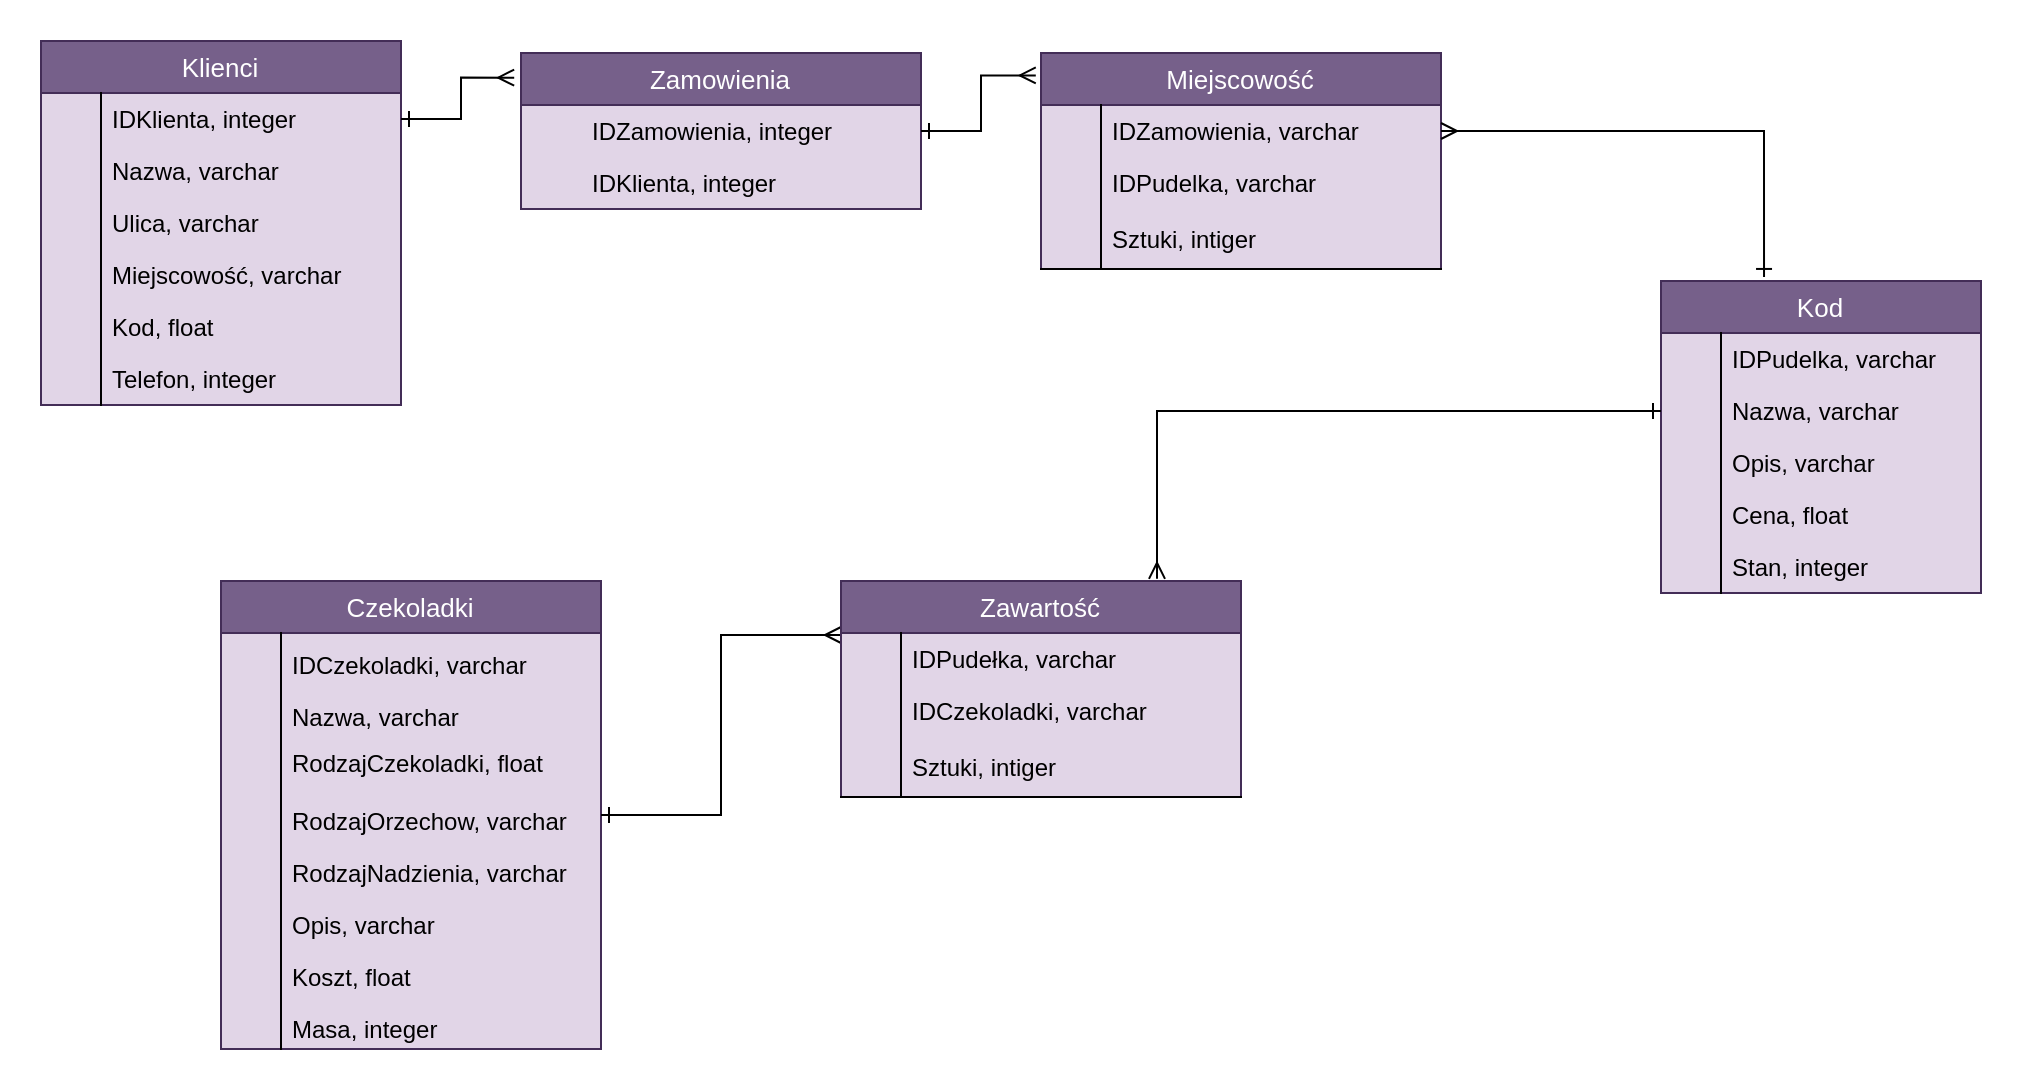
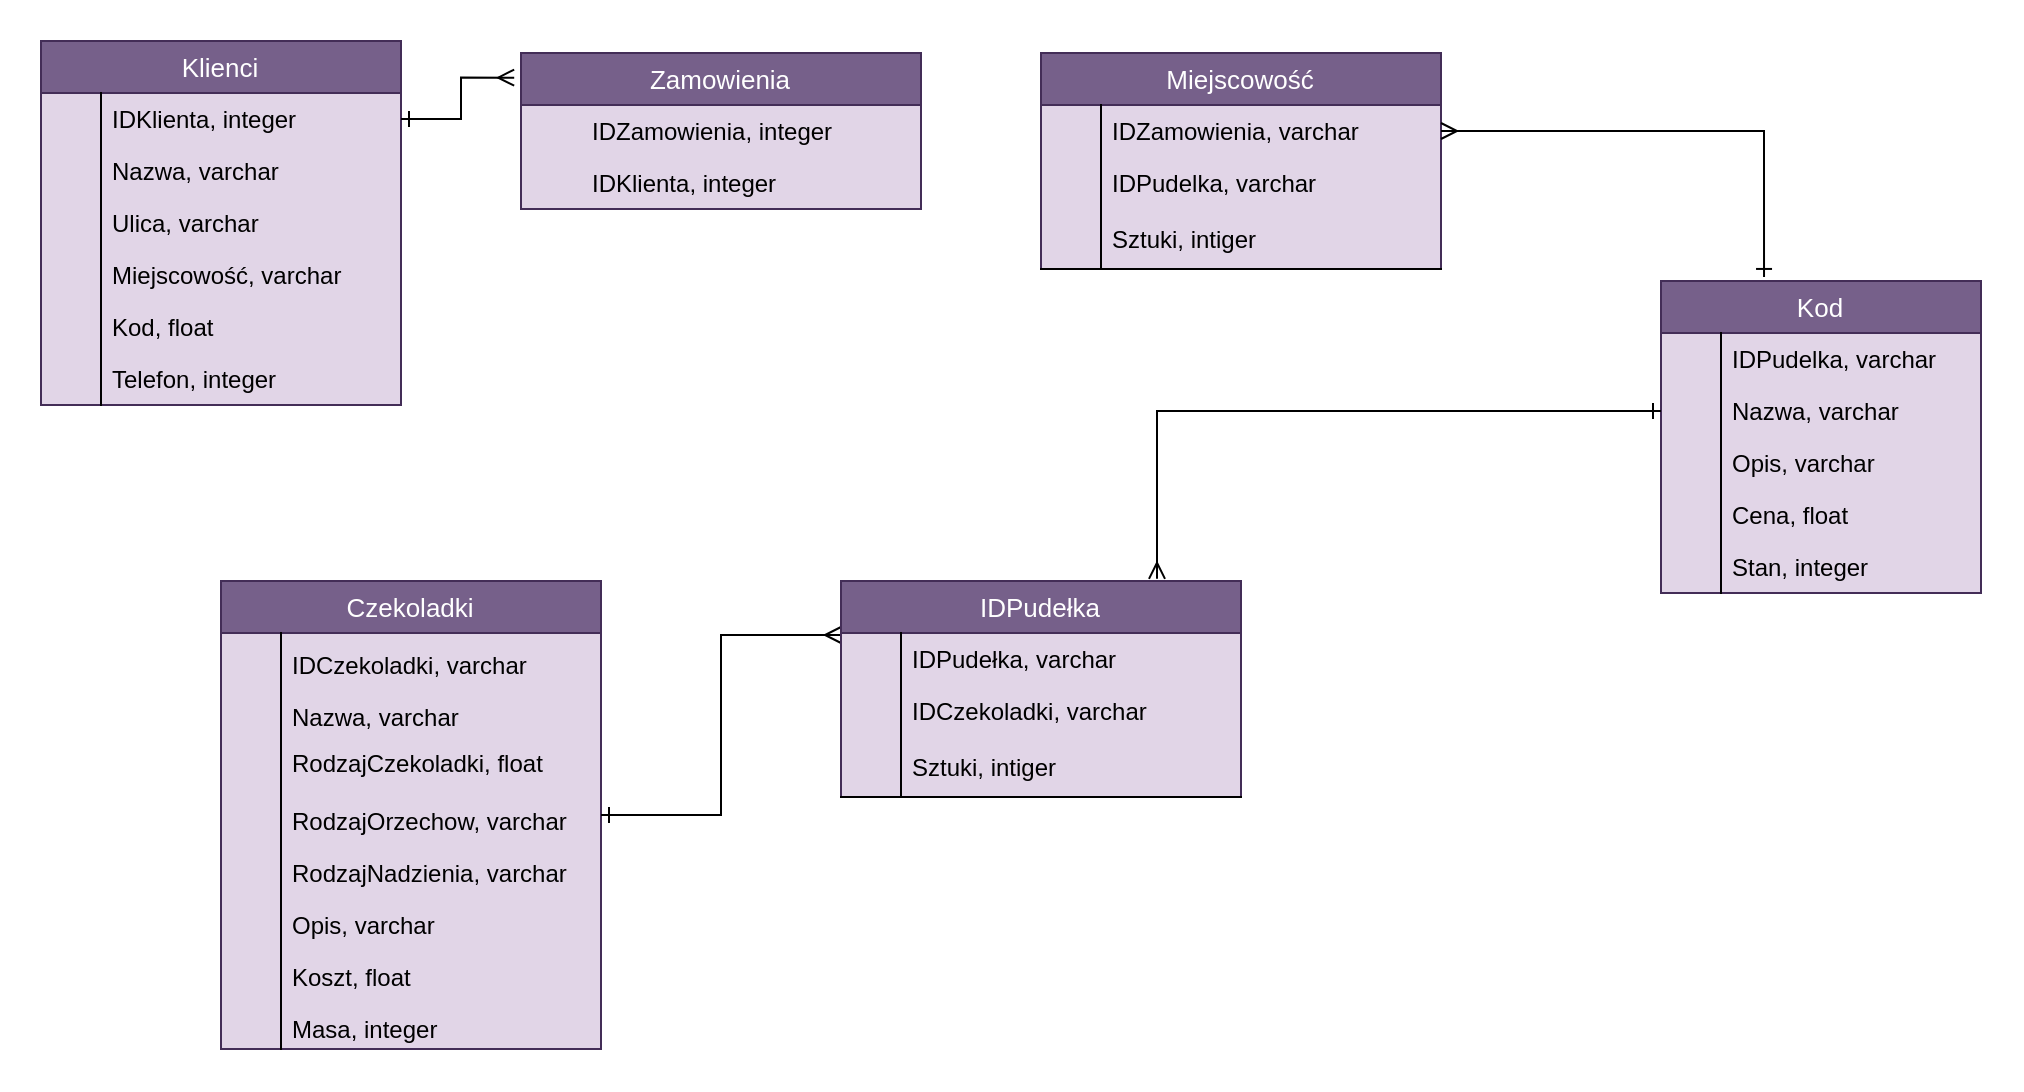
- <mxCell id="62" style="edgeStyle=orthogonalEdgeStyle;rounded=0;orthogonalLoop=1;jettySize=auto;html=1;endArrow=ERmany;endFill=0;entryX=-0.013;entryY=0.104;entryDx=0;entryDy=0;entryPerimeter=0;startArrow=ERone;startFill=0;" parent="1" source="51" target="15" edge="1"><mxGeometry relative="1" as="geometry" /></mxCell>
- <mxCell id="54" value="Zawartość" style="swimlane;fontStyle=0;childLayout=stackLayout;horizontal=1;startSize=26;fillColor=#76608a;horizontalStack=0;resizeParent=1;resizeParentMax=0;resizeLast=0;collapsible=1;marginBottom=0;swimlaneFillColor=#E1D5E7;align=center;strokeWidth=1;fontSize=13;strokeColor=#432D57;fontColor=#ffffff;" parent="1" vertex="1"><mxGeometry x="420" y="290" width="200" height="108" as="geometry" /></mxCell>
+ <mxCell id="54" value="IDPudełka" style="swimlane;fontStyle=0;childLayout=stackLayout;horizontal=1;startSize=26;fillColor=#76608a;horizontalStack=0;resizeParent=1;resizeParentMax=0;resizeLast=0;collapsible=1;marginBottom=0;swimlaneFillColor=#E1D5E7;align=center;strokeWidth=1;fontSize=13;strokeColor=#432D57;fontColor=#ffffff;" parent="1" vertex="1"><mxGeometry x="420" y="290" width="200" height="108" as="geometry" /></mxCell>
